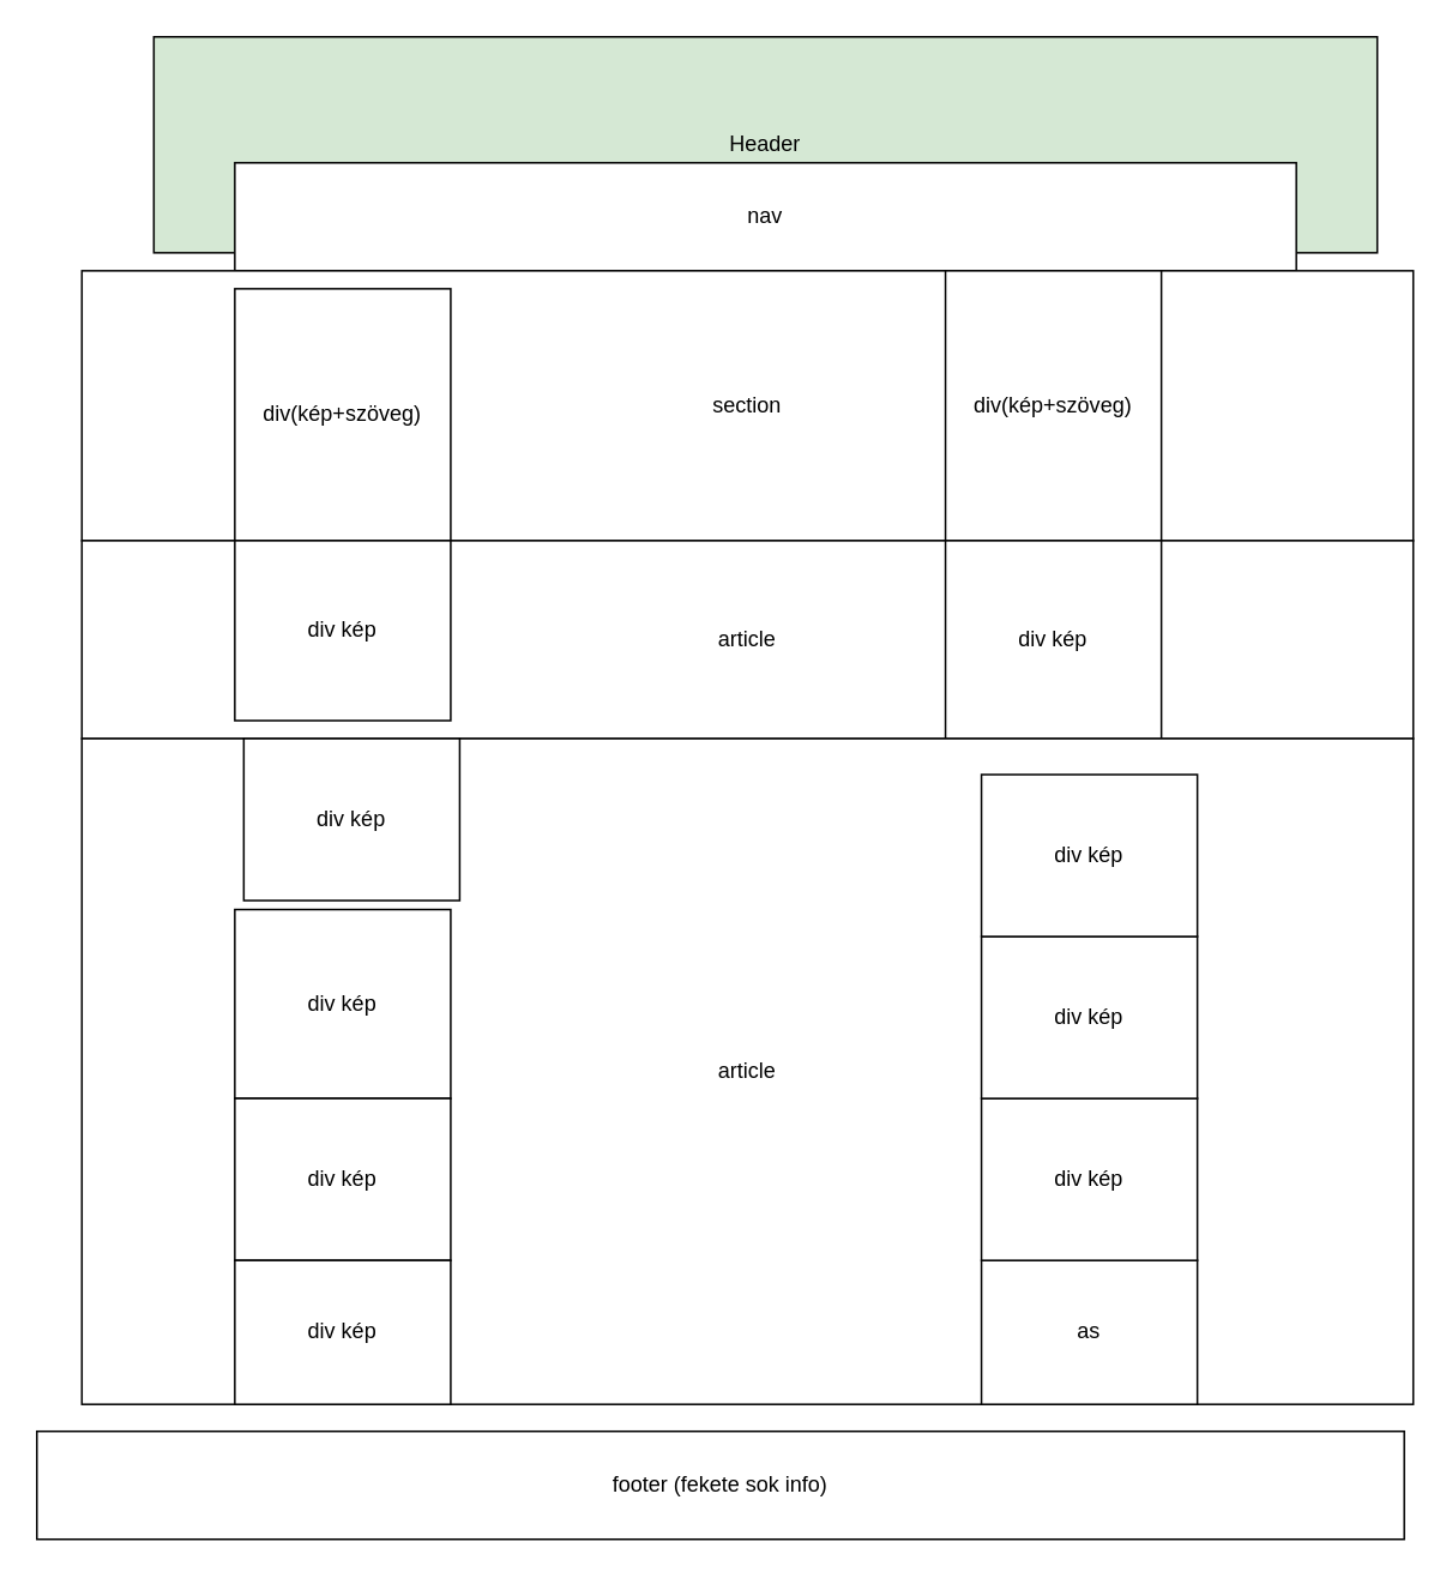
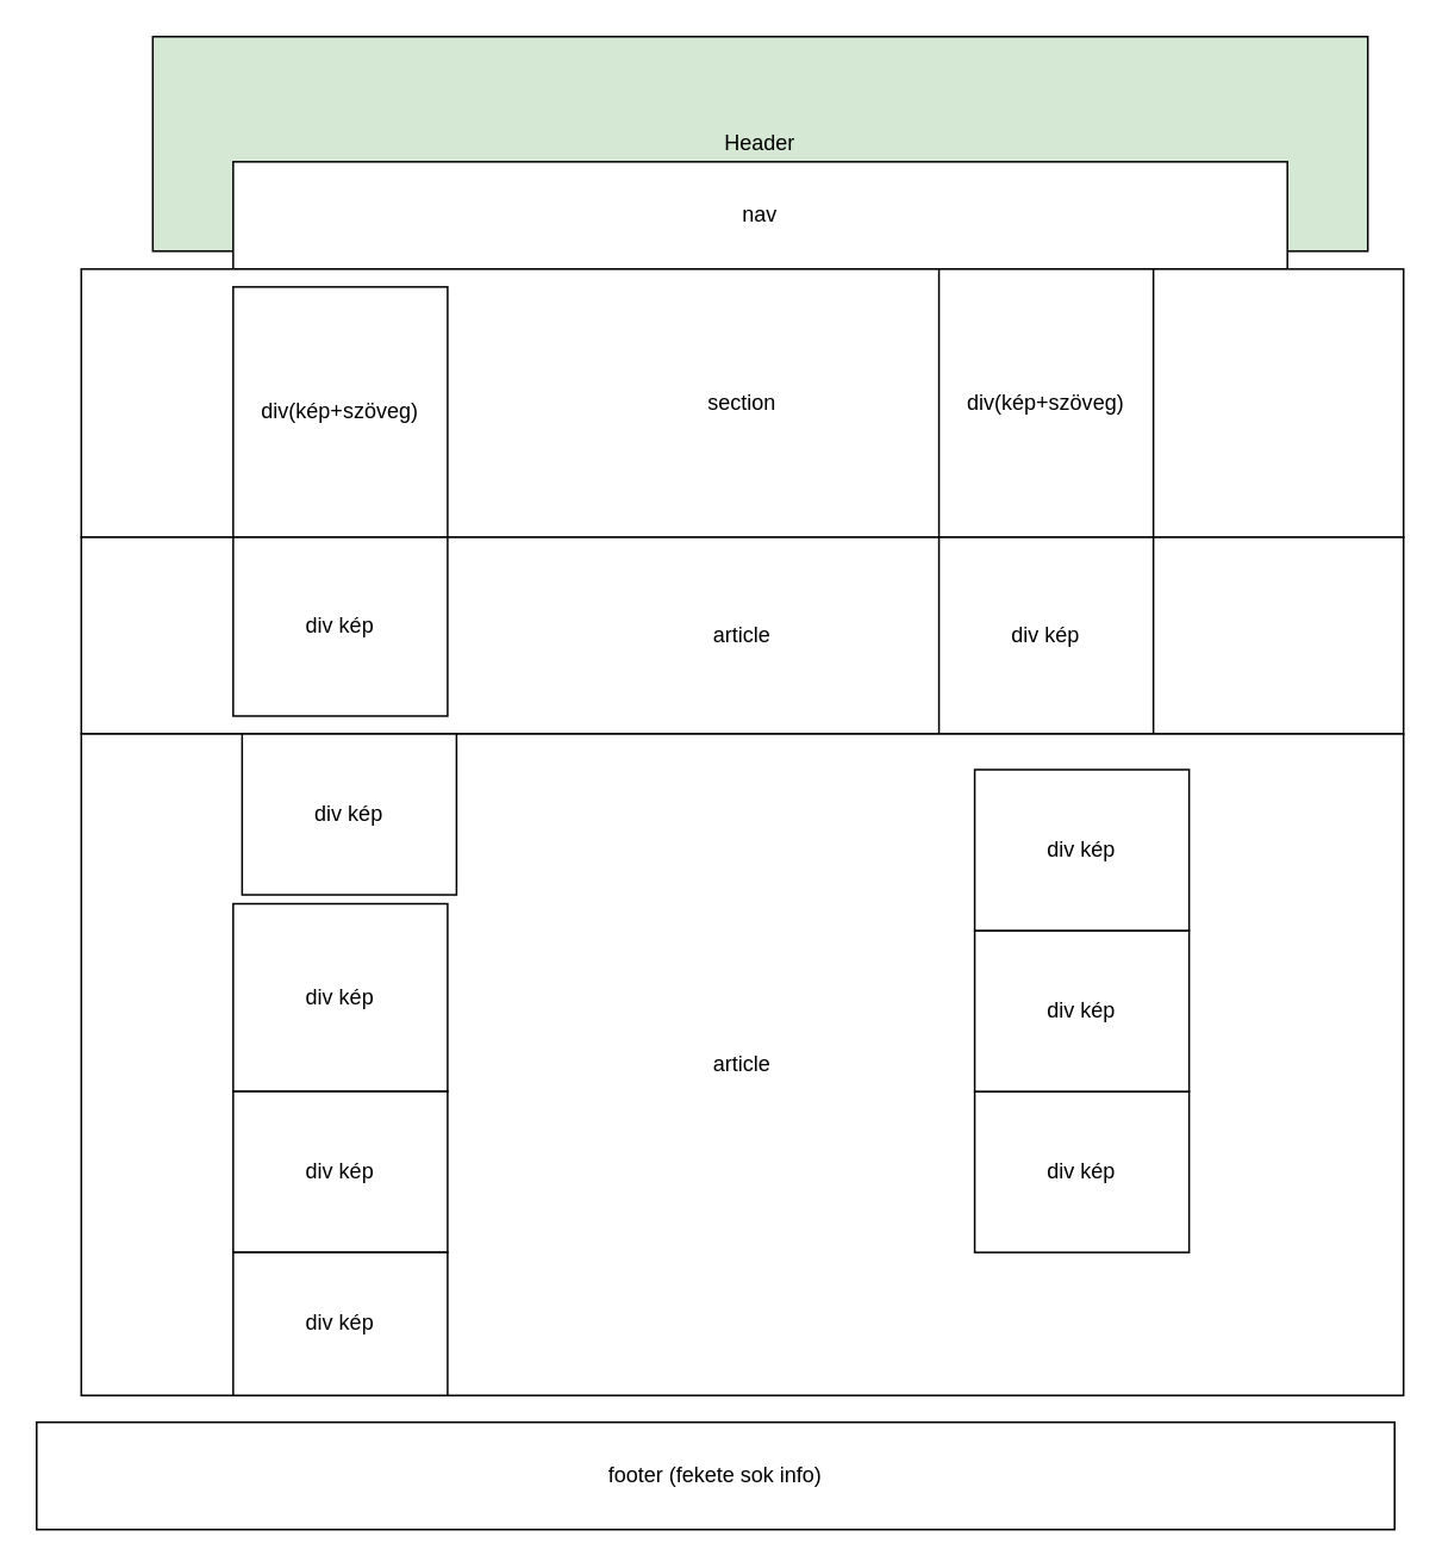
- <mxCell id="16" value="as" style="rounded=0;whiteSpace=wrap;html=1;" vertex="1" parent="1"><mxGeometry x="545" y="700" width="120" height="80" as="geometry" /></mxCell>
